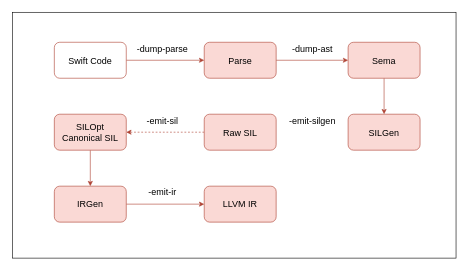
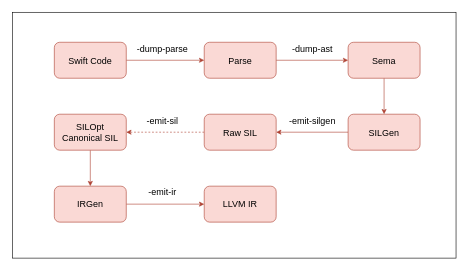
- <mxCell id="4" value="Swift Code" style="rounded=1;whiteSpace=wrap;html=1;fontSize=15;fillColor=#ffffff;strokeColor=#ae4132;" vertex="1" parent="1"><mxGeometry x="90" y="70" width="120" height="60" as="geometry" /></mxCell>
+ <mxCell id="4" value="Swift Code" style="rounded=1;whiteSpace=wrap;html=1;fontSize=15;fillColor=#fad9d5;strokeColor=#ae4132;" vertex="1" parent="1"><mxGeometry x="90" y="70" width="120" height="60" as="geometry" /></mxCell>
+ <mxCell id="11" style="edgeStyle=orthogonalEdgeStyle;rounded=0;orthogonalLoop=1;jettySize=auto;html=1;exitX=0;exitY=0.5;exitDx=0;exitDy=0;entryX=1;entryY=0.5;entryDx=0;entryDy=0;fontSize=15;fillColor=#fad9d5;strokeColor=#ae4132;" edge="1" parent="1" source="12" target="14"><mxGeometry relative="1" as="geometry" /></mxCell>
